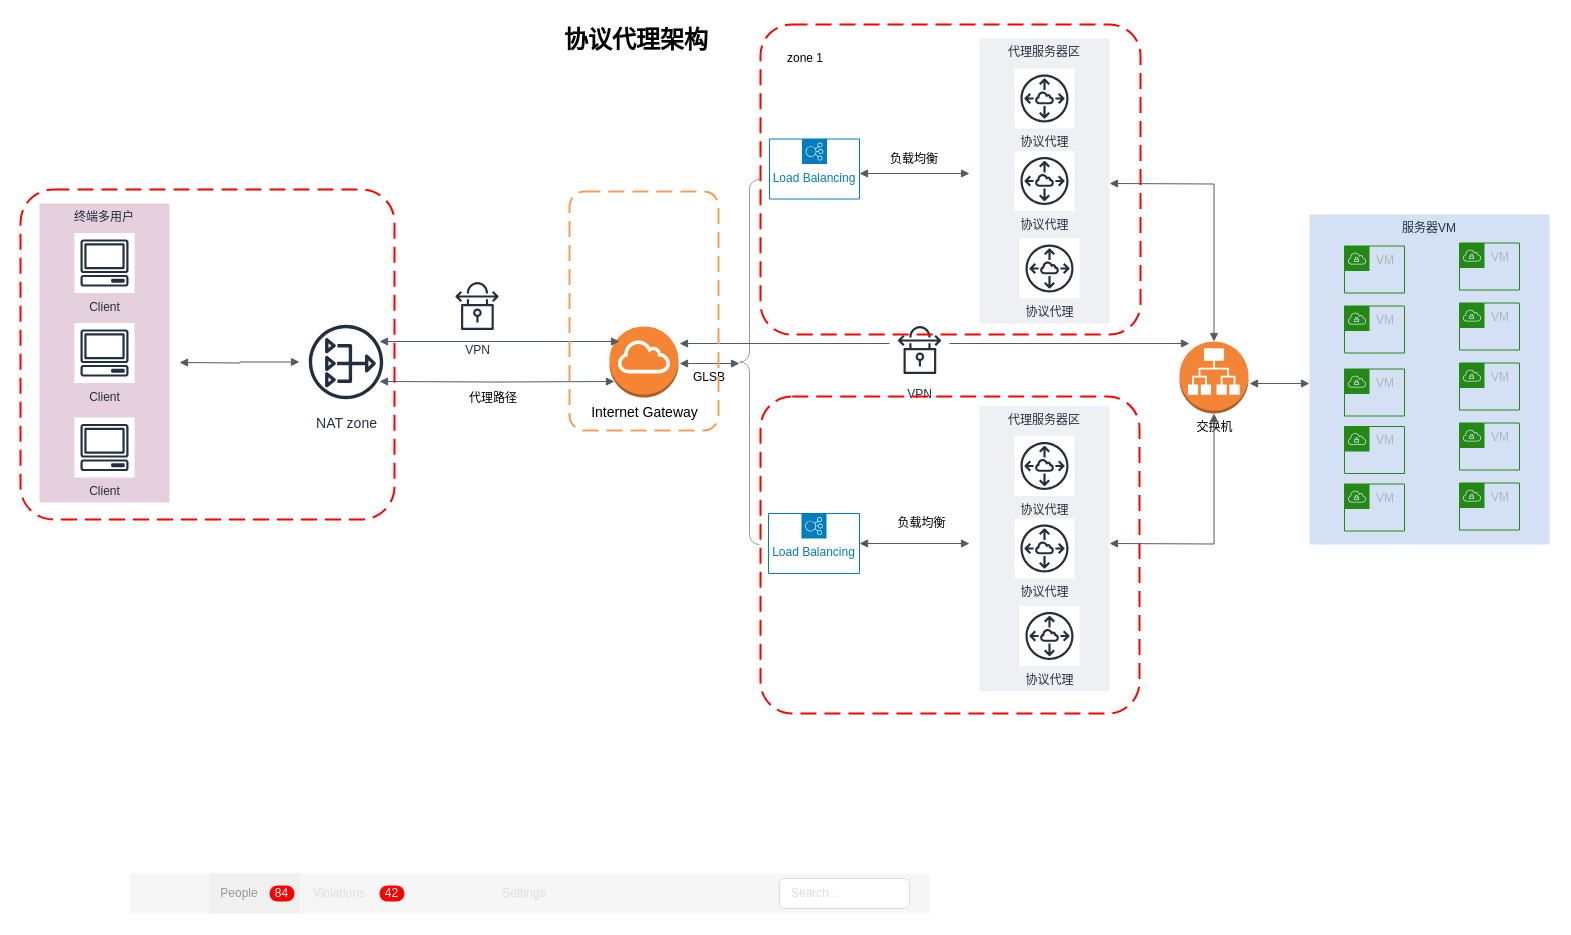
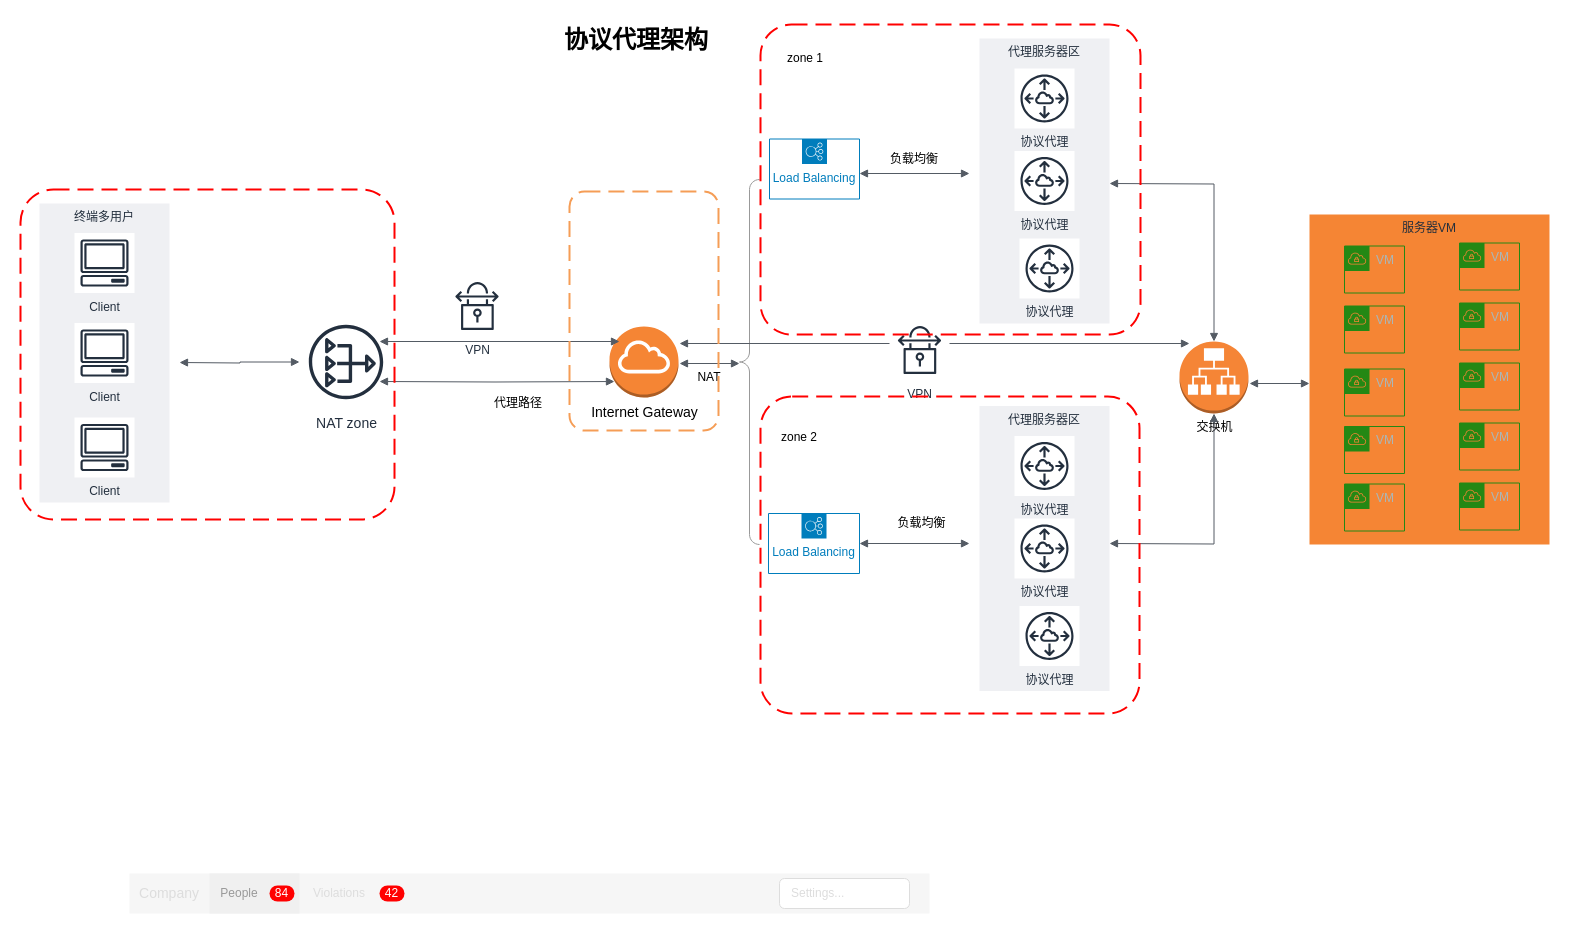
- <mxCell id="3" value="终端多用户" style="fillColor=#E6D0DE;strokeColor=none;dashed=0;verticalAlign=top;fontStyle=0;fontColor=#232F3D;" parent="1" vertex="1"><mxGeometry x="39" y="203" width="130" height="299" as="geometry" /></mxCell>
+ <mxCell id="3" value="终端多用户" style="fillColor=#eff0f3;strokeColor=none;dashed=0;verticalAlign=top;fontStyle=0;fontColor=#232F3D;" parent="1" vertex="1"><mxGeometry x="39" y="203" width="130" height="299" as="geometry" /></mxCell>
- <mxCell id="15" value="GLSB" style="text;html=1;strokeColor=none;fillColor=none;align=center;verticalAlign=middle;whiteSpace=wrap;rounded=0;" parent="1" vertex="1"><mxGeometry x="679" y="367" width="60" height="20" as="geometry" /></mxCell>
+ <mxCell id="15" value="NAT" style="text;html=1;strokeColor=none;fillColor=none;align=center;verticalAlign=middle;whiteSpace=wrap;rounded=0;" parent="1" vertex="1"><mxGeometry x="679" y="367" width="60" height="20" as="geometry" /></mxCell>
- <mxCell id="2" value="服务器VM" style="fillColor=#D4E1F5;strokeColor=none;dashed=0;verticalAlign=top;fontStyle=0;fontColor=#232F3D;" parent="1" vertex="1"><mxGeometry x="1309" y="214" width="240" height="330" as="geometry" /></mxCell>
+ <mxCell id="2" value="服务器VM" style="fillColor=#f58534;strokeColor=none;dashed=0;verticalAlign=top;fontStyle=0;fontColor=#232F3D;" parent="1" vertex="1"><mxGeometry x="1309" y="214" width="240" height="330" as="geometry" /></mxCell>
- <mxCell id="52" value="代理路径" style="text;html=1;strokeColor=none;fillColor=none;align=center;verticalAlign=middle;whiteSpace=wrap;rounded=0;" parent="1" vertex="1"><mxGeometry x="457" y="388" width="72" height="20" as="geometry" /></mxCell>
+ <mxCell id="52" value="代理路径" style="text;html=1;strokeColor=none;fillColor=none;align=center;verticalAlign=middle;whiteSpace=wrap;rounded=0;" parent="1" vertex="1"><mxGeometry x="482" y="393" width="72" height="20" as="geometry" /></mxCell>
+ <mxCell id="59" value="zone 2" style="text;html=1;strokeColor=none;fillColor=none;align=center;verticalAlign=middle;whiteSpace=wrap;rounded=0;" parent="1" vertex="1"><mxGeometry x="779" y="427" width="40" height="20" as="geometry" /></mxCell>
+ <mxCell id="7" value="Company" style="html=1;shadow=0;dashed=0;fillColor=none;strokeColor=none;shape=mxgraph.bootstrap.rect;fontColor=#dddddd;fontSize=14;whiteSpace=wrap;" parent="6" vertex="1"><mxGeometry width="80" height="40" as="geometry" /></mxCell>
- <mxCell id="12" value="Settings" style="html=1;shadow=0;dashed=0;fillColor=none;strokeColor=none;shape=mxgraph.bootstrap.rect;fontColor=#dddddd;whiteSpace=wrap;" parent="6" vertex="1"><mxGeometry x="360" width="70" height="40" as="geometry" /></mxCell>
- <mxCell id="13" value="Search..." style="html=1;shadow=0;dashed=0;shape=mxgraph.bootstrap.rrect;rSize=5;fillColor=#ffffff;strokeColor=#dddddd;fontColor=#dddddd;align=left;spacingLeft=10;whiteSpace=wrap;" parent="6" vertex="1"><mxGeometry x="650" y="5" width="130" height="30" as="geometry" /></mxCell>
+ <mxCell id="13" value="Settings..." style="html=1;shadow=0;dashed=0;shape=mxgraph.bootstrap.rrect;rSize=5;fillColor=#ffffff;strokeColor=#dddddd;fontColor=#dddddd;align=left;spacingLeft=10;whiteSpace=wrap;" parent="6" vertex="1"><mxGeometry x="650" y="5" width="130" height="30" as="geometry" /></mxCell>
